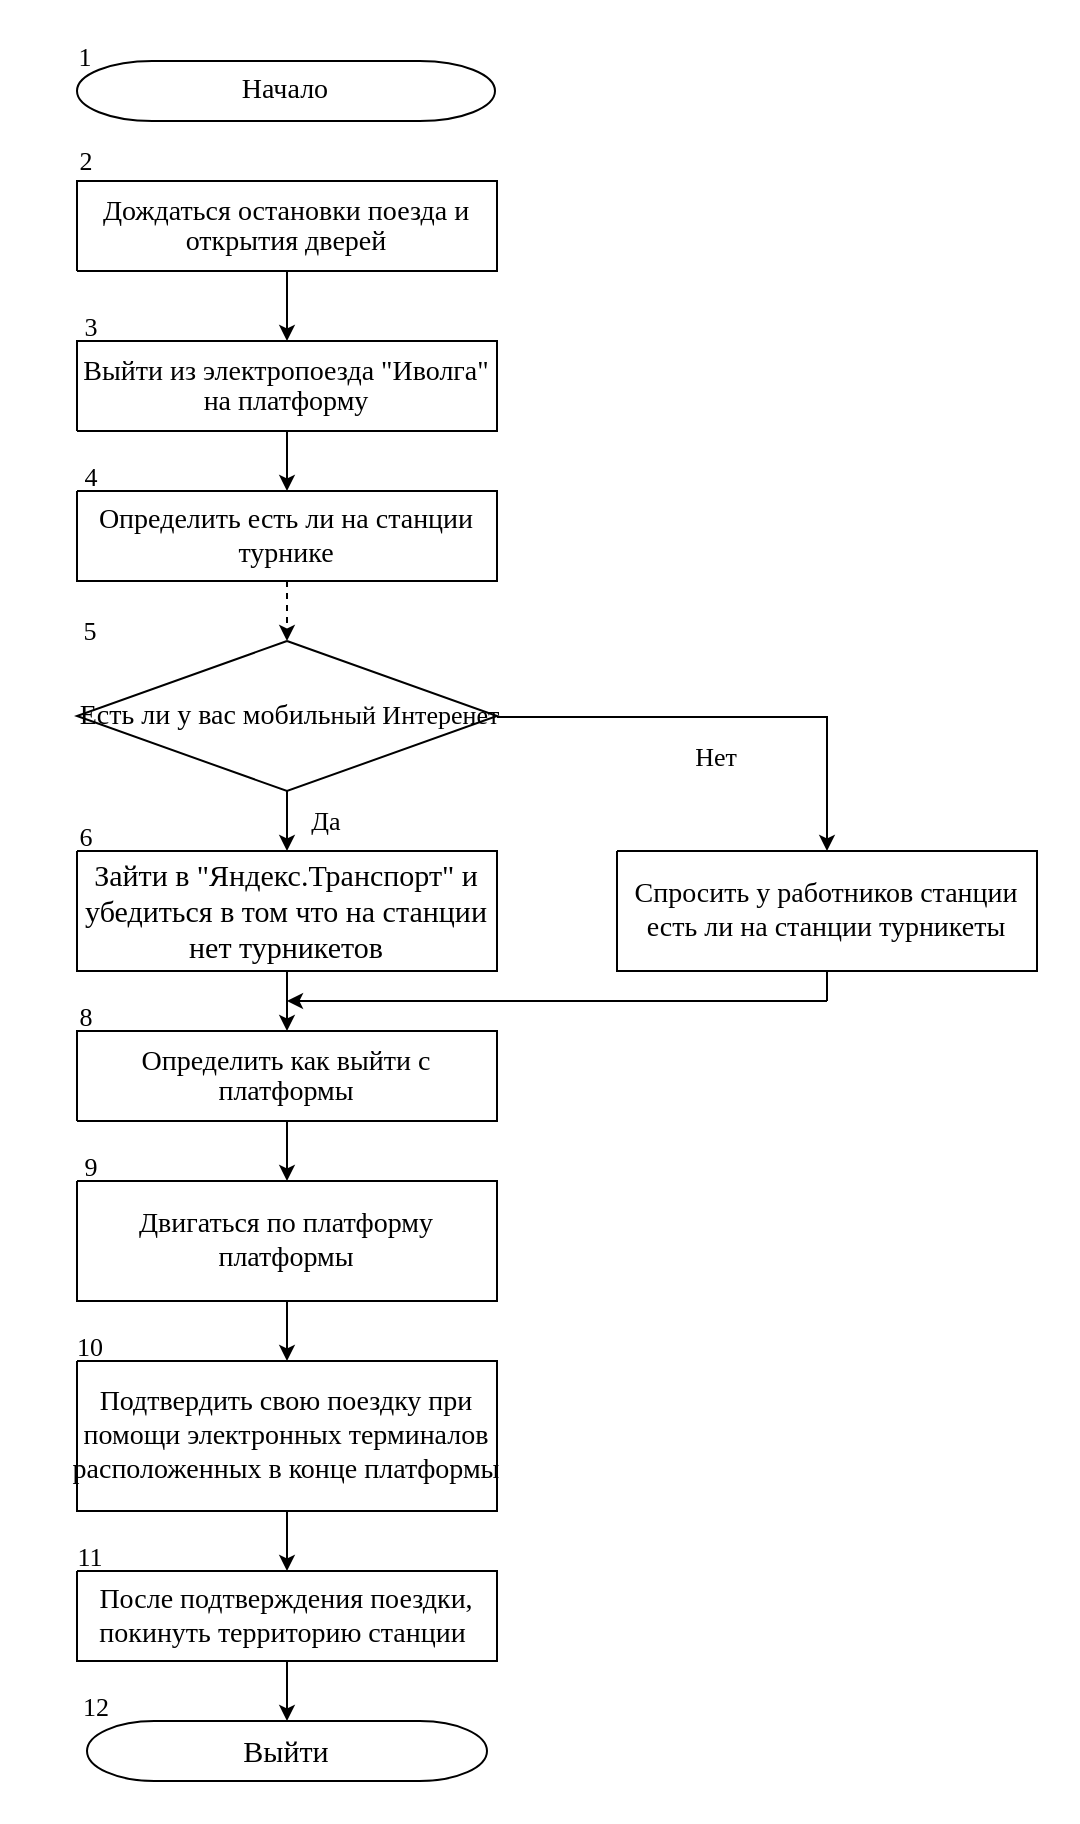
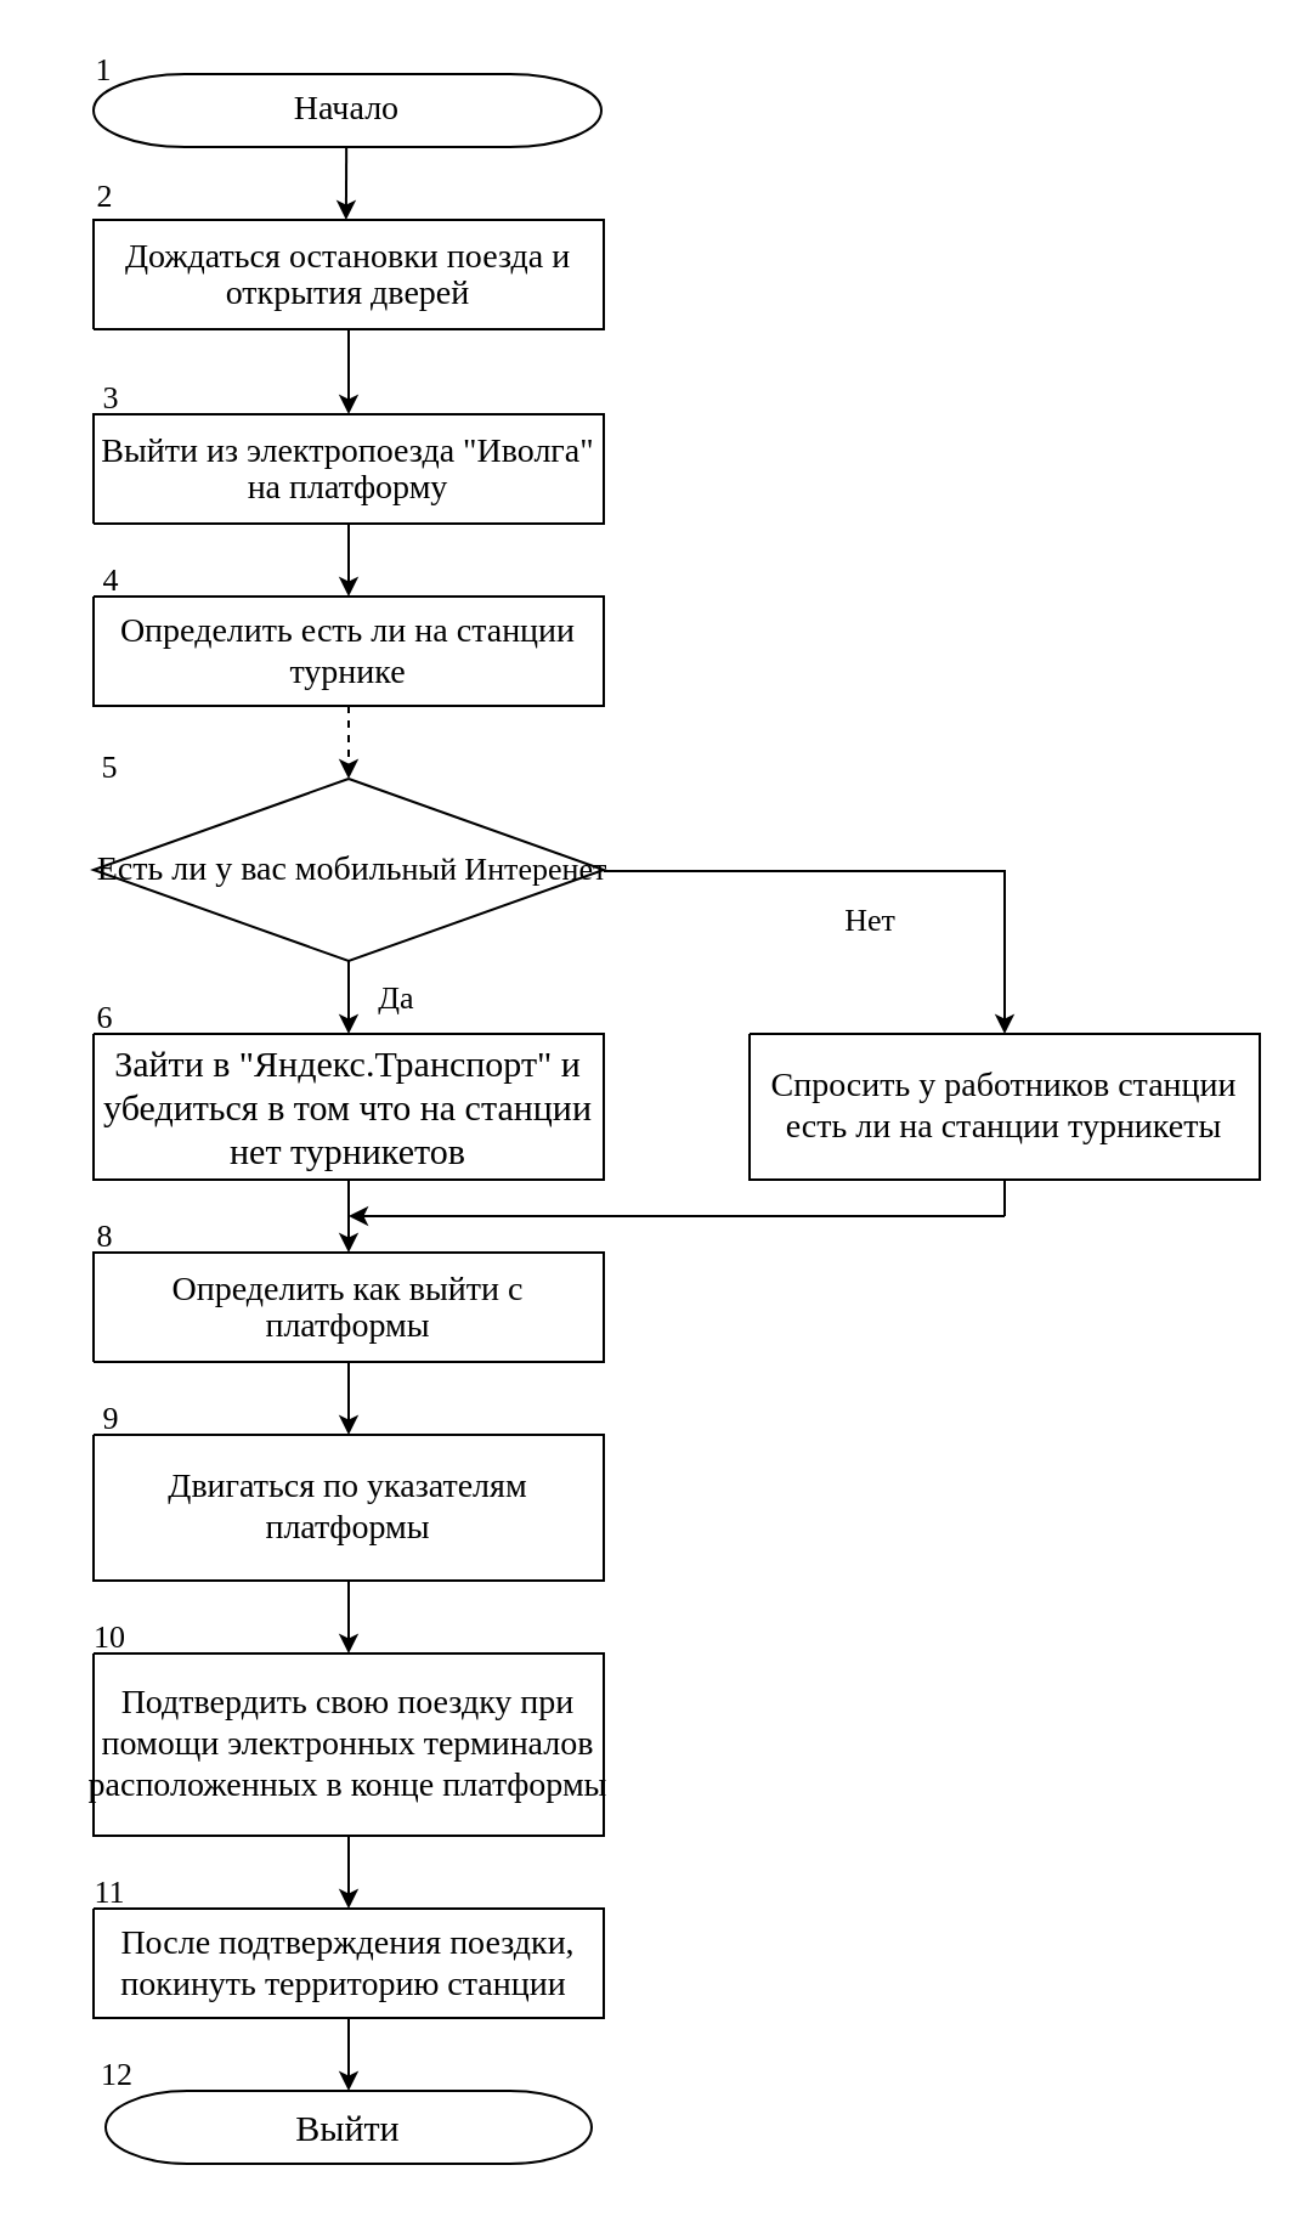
+ <mxCell id="43" style="vsdxID=41;edgeStyle=none;startArrow=none;endArrow=classic;startSize=5;endSize=5;strokeColor=#000000;spacingTop=0;spacingBottom=0;spacingLeft=0;spacingRight=0;verticalAlign=middle;html=1;labelBackgroundColor=#ffffff;rounded=1;exitX=0.498;exitY=1;exitDx=0;exitDy=0;exitPerimeter=0;entryX=0.495;entryY=0;entryDx=0;entryDy=0;entryPerimeter=0" parent="32" source="12" target="4" edge="1"><mxGeometry relative="1" as="geometry"><mxPoint x="142" y="65" as="sourcePoint" /><mxPoint x="142" y="95" as="targetPoint" /><Array capacity="4" as="points" /><mxPoint x="-1" y="116" as="offset" /></mxGeometry></mxCell>
- <mxCell id="18" value="&lt;font style=&quot;font-family: &amp;quot;Times New Roman&amp;quot;; color: rgb(0, 0, 0); direction: ltr; letter-spacing: 0px; line-height: 120%; opacity: 1; font-size: 14px;&quot;&gt;Двигаться по платформу платформы&lt;/font&gt;" style="verticalAlign=middle;align=center;vsdxID=10;fillColor=#ffffff;gradientColor=none;shape=stencil(fc49DoAgDIbhqxAugO6ldzGhSiMCQfy7vQEWJpY2eZbvhdMukcSZU9jpYZOtluwtJc4SYQ2JthQubxDiki3CEW4Sr5aTFF+5CsGxrzRPAyy/4wFWUm1tZedaWrG+RtVu/AE=);strokeColor=#000000;spacingTop=-3;spacingBottom=-3;spacingLeft=-3;spacingRight=-3;labelBackgroundColor=none;rounded=0;html=1;whiteSpace=wrap;" parent="13" vertex="1"><mxGeometry x="38" y="590" width="210" height="60" as="geometry" /></mxCell>
+ <mxCell id="18" value="&lt;font style=&quot;font-family: &amp;quot;Times New Roman&amp;quot;; color: rgb(0, 0, 0); direction: ltr; letter-spacing: 0px; line-height: 120%; opacity: 1; font-size: 14px;&quot;&gt;Двигаться по указателям платформы&lt;/font&gt;" style="verticalAlign=middle;align=center;vsdxID=10;fillColor=#ffffff;gradientColor=none;shape=stencil(fc49DoAgDIbhqxAugO6ldzGhSiMCQfy7vQEWJpY2eZbvhdMukcSZU9jpYZOtluwtJc4SYQ2JthQubxDiki3CEW4Sr5aTFF+5CsGxrzRPAyy/4wFWUm1tZedaWrG+RtVu/AE=);strokeColor=#000000;spacingTop=-3;spacingBottom=-3;spacingLeft=-3;spacingRight=-3;labelBackgroundColor=none;rounded=0;html=1;whiteSpace=wrap;" parent="13" vertex="1"><mxGeometry x="38" y="590" width="210" height="60" as="geometry" /></mxCell>
